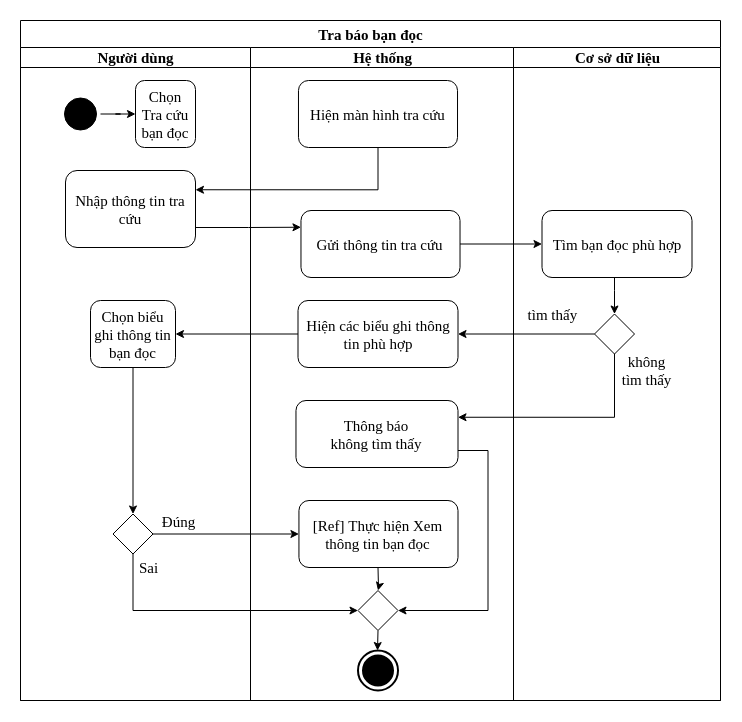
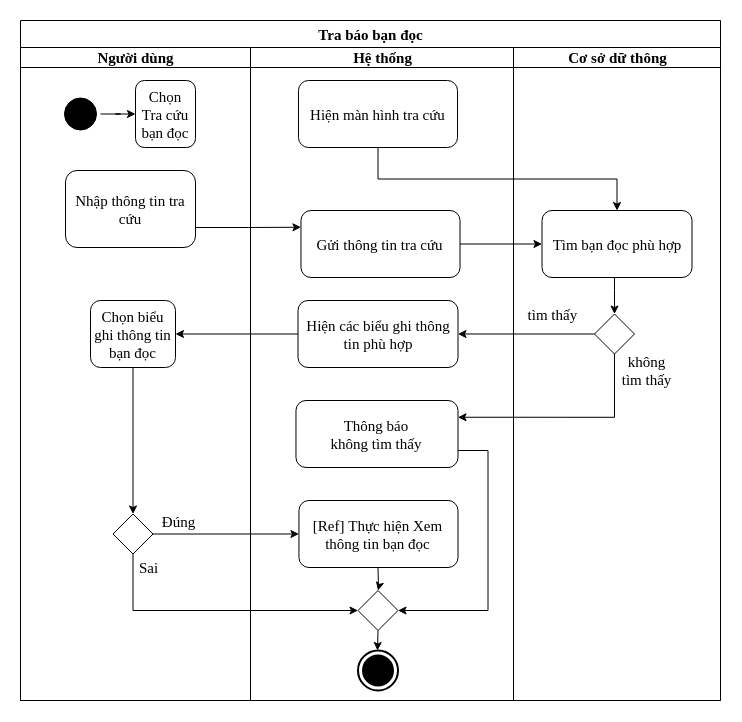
- <mxCell id="32" value="Cơ sở dữ liệu" style="swimlane;html=1;startSize=20;fontSize=15;fontFamily=Times New Roman;" parent="2" vertex="1"><mxGeometry x="493" y="27" width="207" height="653" as="geometry" /></mxCell>
+ <mxCell id="32" value="Cơ sở dữ thông" style="swimlane;html=1;startSize=20;fontSize=15;fontFamily=Times New Roman;" parent="2" vertex="1"><mxGeometry x="493" y="27" width="207" height="653" as="geometry" /></mxCell>
- <mxCell id="36" style="edgeStyle=orthogonalEdgeStyle;rounded=0;orthogonalLoop=1;jettySize=auto;html=1;entryX=1;entryY=0.25;entryDx=0;entryDy=0;exitX=0.5;exitY=1;exitDx=0;exitDy=0;" parent="2" source="12" target="4" edge="1"><mxGeometry relative="1" as="geometry" /></mxCell>
+ <mxCell id="36" style="edgeStyle=orthogonalEdgeStyle;rounded=0;orthogonalLoop=1;jettySize=auto;html=1;exitX=0.5;exitY=1;exitDx=0;exitDy=0;" parent="2" source="12" target="34" edge="1"><mxGeometry relative="1" as="geometry" /></mxCell>
